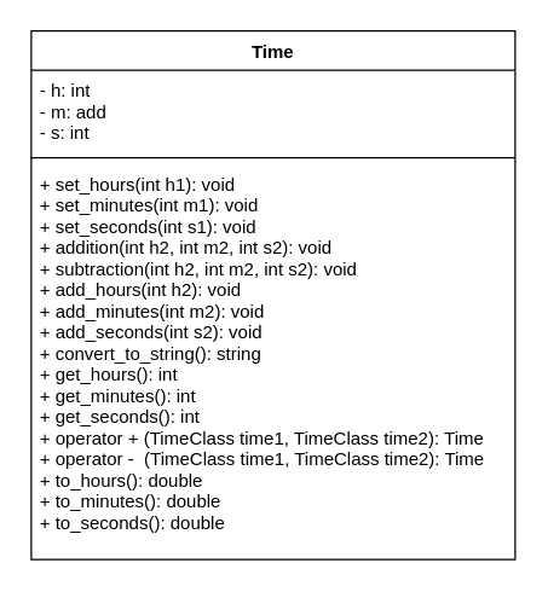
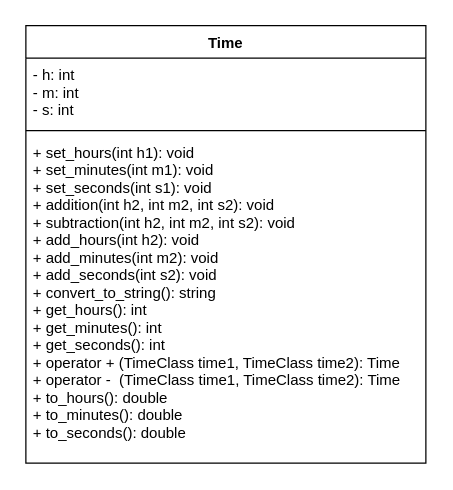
- <mxCell id="3" value="- h: int&#10;- m: add&#10;- s: int" style="text;strokeColor=none;fillColor=none;align=left;verticalAlign=top;spacingLeft=4;spacingRight=4;overflow=hidden;rotatable=0;points=[[0,0.5],[1,0.5]];portConstraint=eastwest;fontStyle=0" vertex="1" parent="2"><mxGeometry y="26" width="320" height="54" as="geometry" /></mxCell>
+ <mxCell id="3" value="- h: int&#10;- m: int&#10;- s: int" style="text;strokeColor=none;fillColor=none;align=left;verticalAlign=top;spacingLeft=4;spacingRight=4;overflow=hidden;rotatable=0;points=[[0,0.5],[1,0.5]];portConstraint=eastwest;fontStyle=0" vertex="1" parent="2"><mxGeometry y="26" width="320" height="54" as="geometry" /></mxCell>
